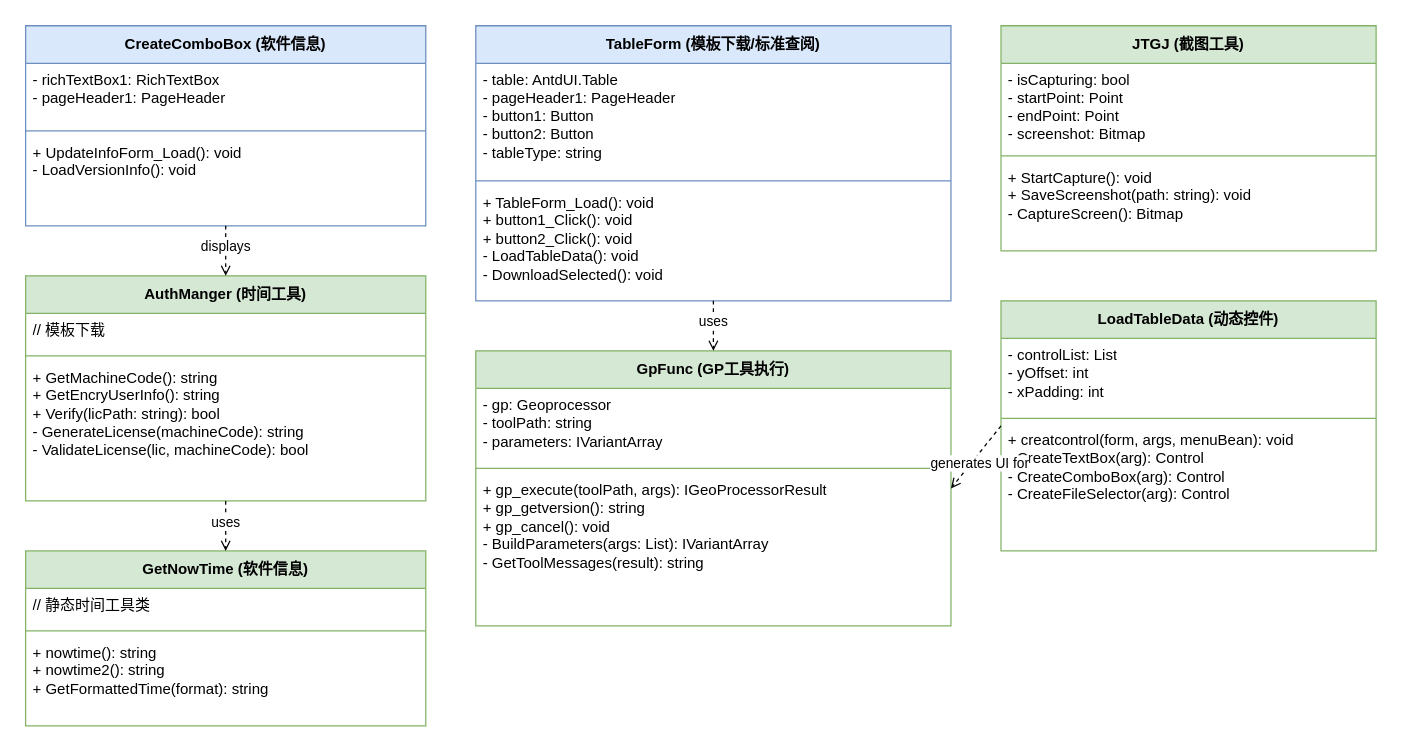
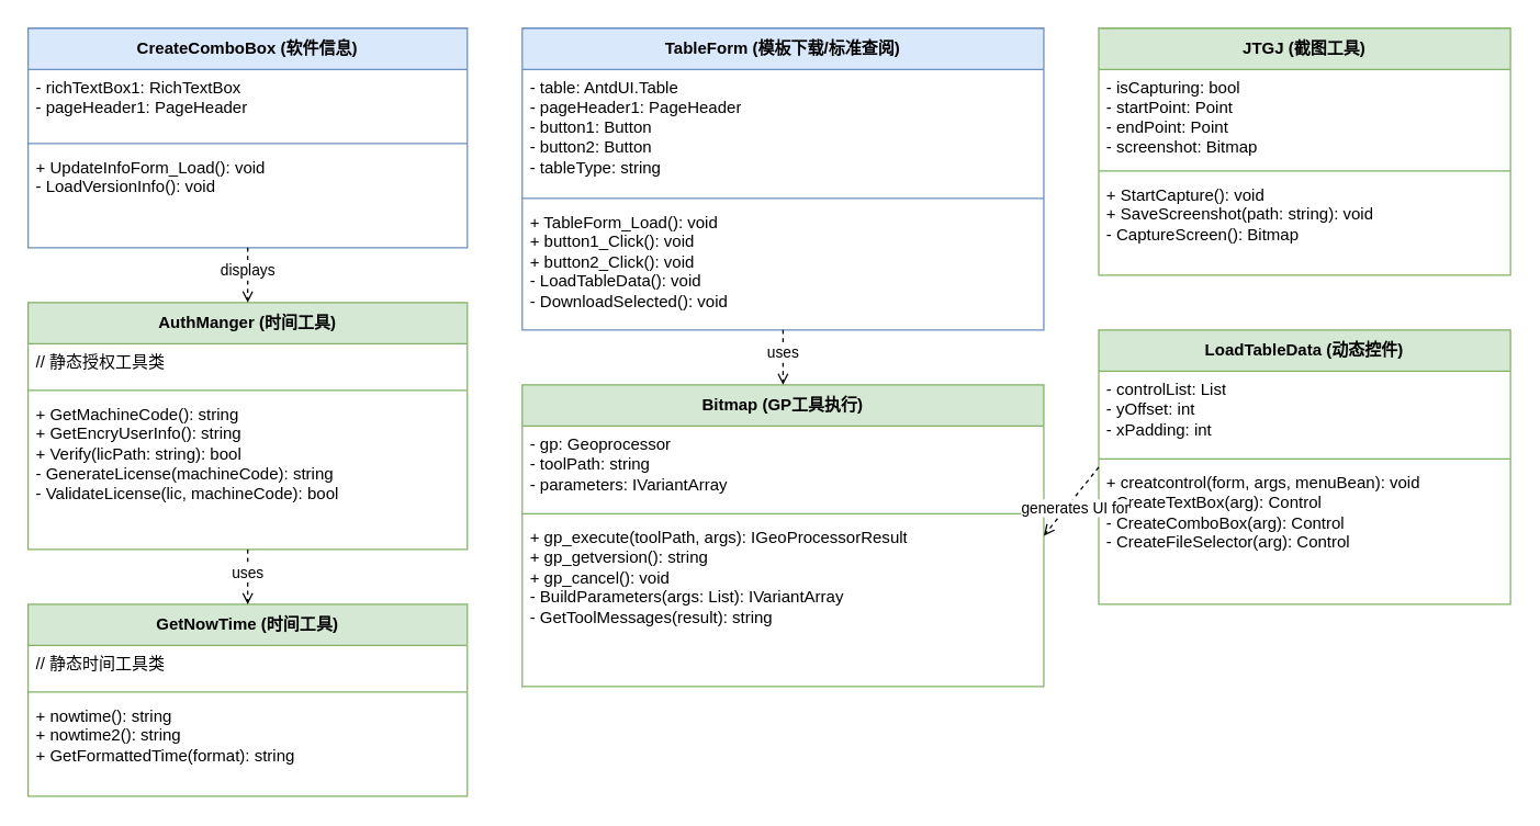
- <mxCell id="15" value="// 模板下载" style="text;strokeColor=none;fillColor=none;align=left;verticalAlign=top;spacingLeft=4;spacingRight=4;overflow=hidden;rotatable=0;points=[[0,0.5],[1,0.5]];portConstraint=eastwest;whiteSpace=wrap;html=1;" vertex="1" parent="14"><mxGeometry y="30" width="320" height="30" as="geometry" /></mxCell>
+ <mxCell id="15" value="// 静态授权工具类" style="text;strokeColor=none;fillColor=none;align=left;verticalAlign=top;spacingLeft=4;spacingRight=4;overflow=hidden;rotatable=0;points=[[0,0.5],[1,0.5]];portConstraint=eastwest;whiteSpace=wrap;html=1;" vertex="1" parent="14"><mxGeometry y="30" width="320" height="30" as="geometry" /></mxCell>
- <mxCell id="18" value="&lt;b&gt;GpFunc (GP工具执行)&lt;/b&gt;" style="swimlane;fontStyle=0;childLayout=stackLayout;horizontal=1;startSize=30;horizontalStack=0;resizeParent=1;resizeParentMax=0;resizeLast=0;collapsible=1;marginBottom=0;whiteSpace=wrap;html=1;fillColor=#d5e8d4;strokeColor=#82b366;" vertex="1" parent="1"><mxGeometry x="380" y="280" width="380" height="220" as="geometry" /></mxCell>
+ <mxCell id="18" value="&lt;b&gt;Bitmap (GP工具执行)&lt;/b&gt;" style="swimlane;fontStyle=0;childLayout=stackLayout;horizontal=1;startSize=30;horizontalStack=0;resizeParent=1;resizeParentMax=0;resizeLast=0;collapsible=1;marginBottom=0;whiteSpace=wrap;html=1;fillColor=#d5e8d4;strokeColor=#82b366;" vertex="1" parent="1"><mxGeometry x="380" y="280" width="380" height="220" as="geometry" /></mxCell>
- <mxCell id="26" value="&lt;b&gt;GetNowTime (软件信息)&lt;/b&gt;" style="swimlane;fontStyle=0;childLayout=stackLayout;horizontal=1;startSize=30;horizontalStack=0;resizeParent=1;resizeParentMax=0;resizeLast=0;collapsible=1;marginBottom=0;whiteSpace=wrap;html=1;fillColor=#d5e8d4;strokeColor=#82b366;" vertex="1" parent="1"><mxGeometry x="20" y="440" width="320" height="140" as="geometry" /></mxCell>
+ <mxCell id="26" value="&lt;b&gt;GetNowTime (时间工具)&lt;/b&gt;" style="swimlane;fontStyle=0;childLayout=stackLayout;horizontal=1;startSize=30;horizontalStack=0;resizeParent=1;resizeParentMax=0;resizeLast=0;collapsible=1;marginBottom=0;whiteSpace=wrap;html=1;fillColor=#d5e8d4;strokeColor=#82b366;" vertex="1" parent="1"><mxGeometry x="20" y="440" width="320" height="140" as="geometry" /></mxCell>
